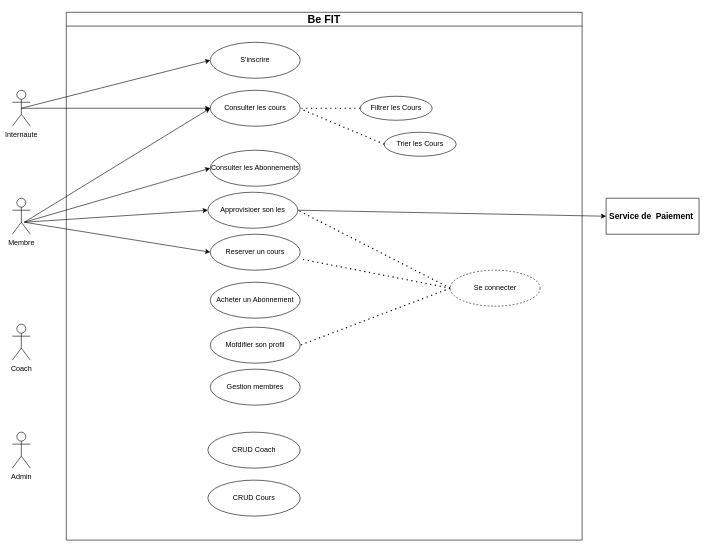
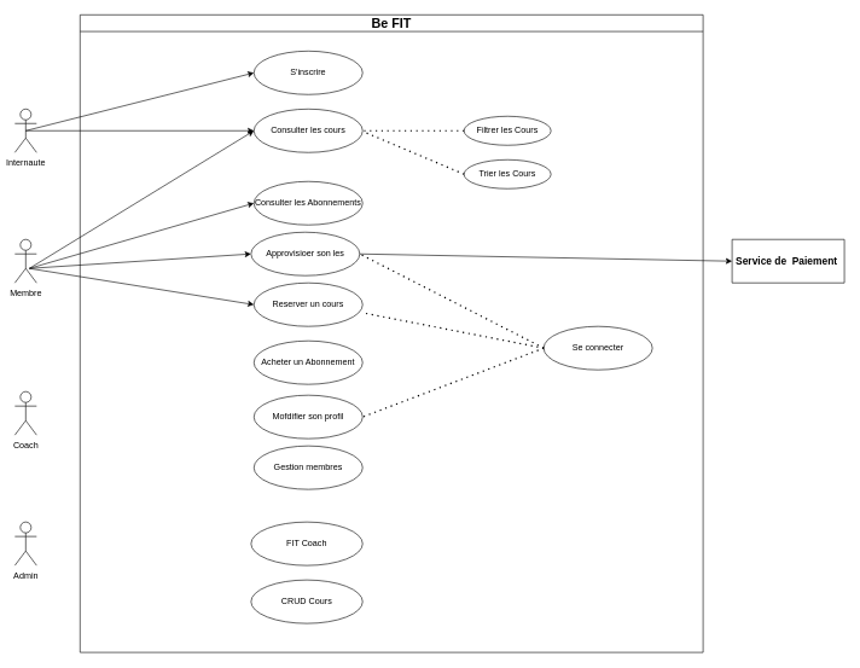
- <mxCell id="7" value="Filtrer les Cours" style="ellipse;whiteSpace=wrap;html=1;" parent="5" vertex="1"><mxGeometry x="490" y="140" width="120" height="40" as="geometry" /></mxCell>
+ <mxCell id="7" value="Filtrer les Cours" style="ellipse;whiteSpace=wrap;html=1;" parent="5" vertex="1"><mxGeometry x="530" y="140" width="120" height="40" as="geometry" /></mxCell>
- <mxCell id="18" value="Se connecter" style="ellipse;whiteSpace=wrap;html=1;dashed=1;" vertex="1" parent="5"><mxGeometry x="640" y="430" width="150" height="60" as="geometry" /></mxCell>
+ <mxCell id="18" value="Se connecter" style="ellipse;whiteSpace=wrap;html=1;" vertex="1" parent="5"><mxGeometry x="640" y="430" width="150" height="60" as="geometry" /></mxCell>
- <mxCell id="9" value="CRUD Coach" style="ellipse;whiteSpace=wrap;html=1;" vertex="1" parent="5"><mxGeometry x="236" y="700" width="154" height="60" as="geometry" /></mxCell>
+ <mxCell id="9" value="FIT Coach" style="ellipse;whiteSpace=wrap;html=1;" vertex="1" parent="5"><mxGeometry x="236" y="700" width="154" height="60" as="geometry" /></mxCell>
